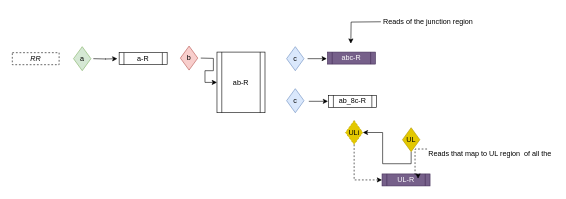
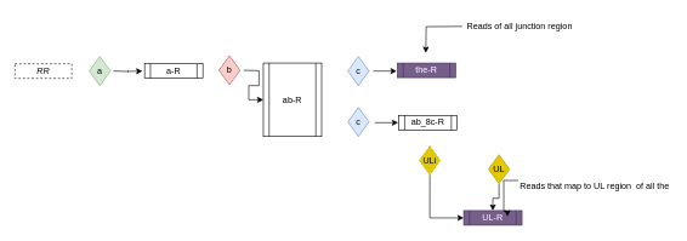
- <mxCell id="16" value="Reads of the junction region" style="text;html=1;strokeColor=none;fillColor=none;align=center;verticalAlign=middle;whiteSpace=wrap;rounded=0;" vertex="1" parent="1"><mxGeometry x="631" y="20" width="164" height="30" as="geometry" /></mxCell>
+ <mxCell id="16" value="Reads of all junction region" style="text;html=1;strokeColor=none;fillColor=none;align=center;verticalAlign=middle;whiteSpace=wrap;rounded=0;" vertex="1" parent="1"><mxGeometry x="631" y="20" width="164" height="30" as="geometry" /></mxCell>
- <mxCell id="13" value="abc-R" style="shape=process;whiteSpace=wrap;html=1;backgroundOutline=1;fillColor=#76608a;strokeColor=#432D57;fontColor=#ffffff;" vertex="1" parent="1"><mxGeometry x="545" y="86" width="80" height="20" as="geometry" /></mxCell>
+ <mxCell id="13" value="the-R" style="shape=process;whiteSpace=wrap;html=1;backgroundOutline=1;fillColor=#76608a;strokeColor=#432D57;fontColor=#ffffff;" vertex="1" parent="1"><mxGeometry x="545" y="86" width="80" height="20" as="geometry" /></mxCell>
- <mxCell id="21" style="edgeStyle=orthogonalEdgeStyle;rounded=0;orthogonalLoop=1;jettySize=auto;html=1;exitX=0.5;exitY=1;exitDx=0;exitDy=0;" edge="1" parent="1" source="22" target="25"><mxGeometry relative="1" as="geometry" /></mxCell>
+ <mxCell id="21" style="edgeStyle=orthogonalEdgeStyle;rounded=0;orthogonalLoop=1;jettySize=auto;html=1;exitX=0.5;exitY=1;exitDx=0;exitDy=0;" edge="1" parent="1" source="22" target="27"><mxGeometry relative="1" as="geometry" /></mxCell>
- <mxCell id="28" style="edgeStyle=orthogonalEdgeStyle;rounded=0;orthogonalLoop=1;jettySize=auto;html=1;exitX=0;exitY=0.25;exitDx=0;exitDy=0;entryX=0.75;entryY=0.4;entryDx=0;entryDy=0;entryPerimeter=0;dashed=1;" edge="1" parent="1" source="29" target="27"><mxGeometry relative="1" as="geometry" /></mxCell>
+ <mxCell id="28" style="edgeStyle=orthogonalEdgeStyle;rounded=0;orthogonalLoop=1;jettySize=auto;html=1;exitX=0;exitY=0.25;exitDx=0;exitDy=0;entryX=0.75;entryY=0.4;entryDx=0;entryDy=0;entryPerimeter=0;" edge="1" parent="1" source="29" target="27"><mxGeometry relative="1" as="geometry" /></mxCell>
- <mxCell id="24" style="edgeStyle=orthogonalEdgeStyle;rounded=0;orthogonalLoop=1;jettySize=auto;html=1;exitX=0.5;exitY=1;exitDx=0;exitDy=0;entryX=0;entryY=0.5;entryDx=0;entryDy=0;dashed=1;" edge="1" parent="1" source="25" target="27"><mxGeometry relative="1" as="geometry" /></mxCell>
+ <mxCell id="24" style="edgeStyle=orthogonalEdgeStyle;rounded=0;orthogonalLoop=1;jettySize=auto;html=1;exitX=0.5;exitY=1;exitDx=0;exitDy=0;entryX=0;entryY=0.5;entryDx=0;entryDy=0;" edge="1" parent="1" source="25" target="27"><mxGeometry relative="1" as="geometry" /></mxCell>
